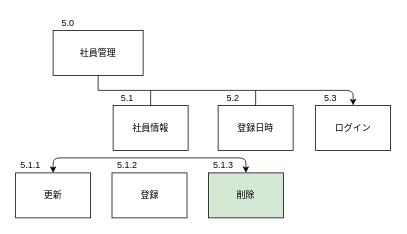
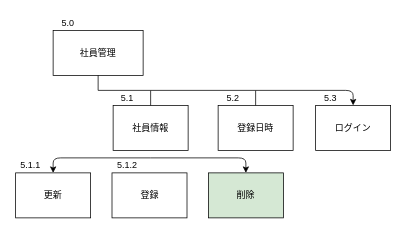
- <mxCell id="19" value="5.1.3" style="text;html=1;strokeColor=none;fillColor=none;align=center;verticalAlign=middle;whiteSpace=wrap;rounded=0;" vertex="1" parent="1"><mxGeometry x="277" y="210" width="40" height="20" as="geometry" /></mxCell>
